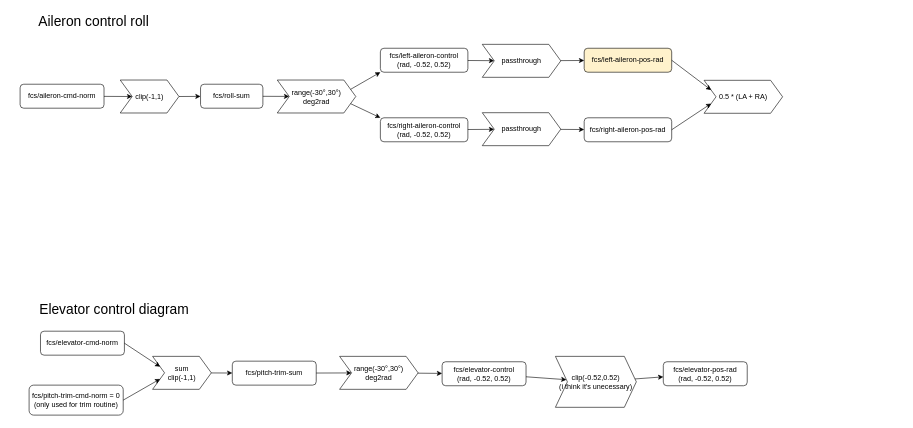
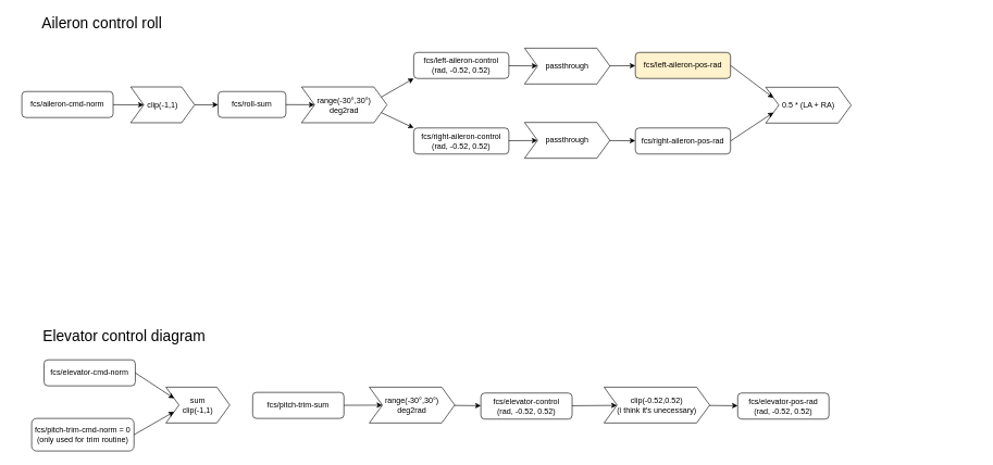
- <mxCell id="34" value="" style="edgeStyle=none;html=1;fontSize=23;" edge="1" parent="26" source="29" target="33"><mxGeometry relative="1" as="geometry" /></mxCell>
- <mxCell id="39" value="fcs/elevator-pos-rad&lt;br&gt;(rad, -0.52, 0.52)" style="rounded=1;whiteSpace=wrap;html=1;" vertex="1" parent="26"><mxGeometry x="1058" y="102" width="140" height="40" as="geometry" /></mxCell>
+ <mxCell id="39" value="fcs/elevator-pos-rad&lt;br&gt;(rad, -0.52, 0.52)" style="rounded=1;whiteSpace=wrap;html=1;" vertex="1" parent="26"><mxGeometry x="1083" y="102" width="140" height="40" as="geometry" /></mxCell>
- <mxCell id="41" value="clip(-0.52,0.52)&lt;br&gt;(i think it's unecessary)" style="shape=step;perimeter=stepPerimeter;whiteSpace=wrap;html=1;fixedSize=1;" vertex="1" parent="26"><mxGeometry x="878" y="93" width="135" height="85" as="geometry" /></mxCell>
+ <mxCell id="41" value="clip(-0.52,0.52)&lt;br&gt;(i think it's unecessary)" style="shape=step;perimeter=stepPerimeter;whiteSpace=wrap;html=1;fixedSize=1;" vertex="1" parent="26"><mxGeometry x="878" y="93" width="162" height="55" as="geometry" /></mxCell>
